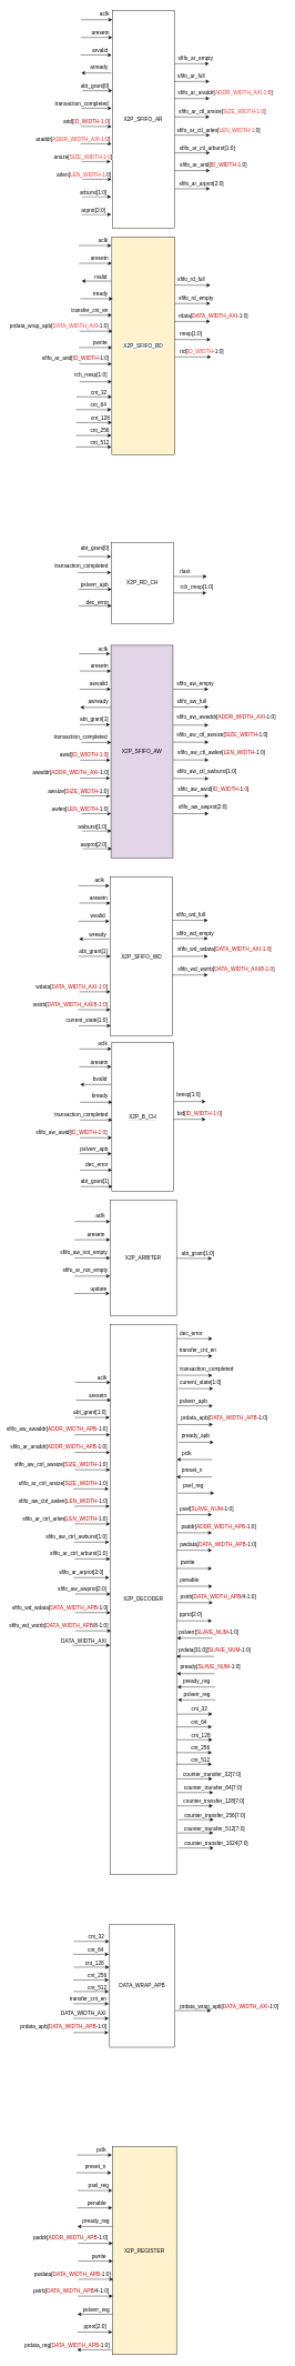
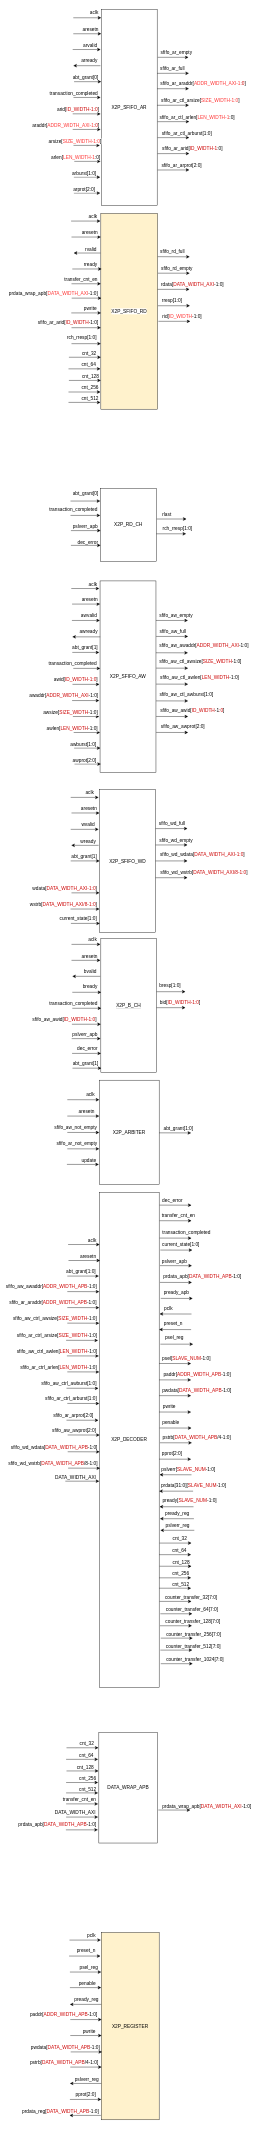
- <mxCell id="148" value="X2P_SFIFO_AW" style="rounded=0;whiteSpace=wrap;html=1;fillColor=#e1d5e7;" parent="1" vertex="1"><mxGeometry x="250" y="1450" width="140" height="479" as="geometry" /></mxCell>
+ <mxCell id="148" value="X2P_SFIFO_AW" style="rounded=0;whiteSpace=wrap;html=1;" parent="1" vertex="1"><mxGeometry x="250" y="1450" width="140" height="479" as="geometry" /></mxCell>
